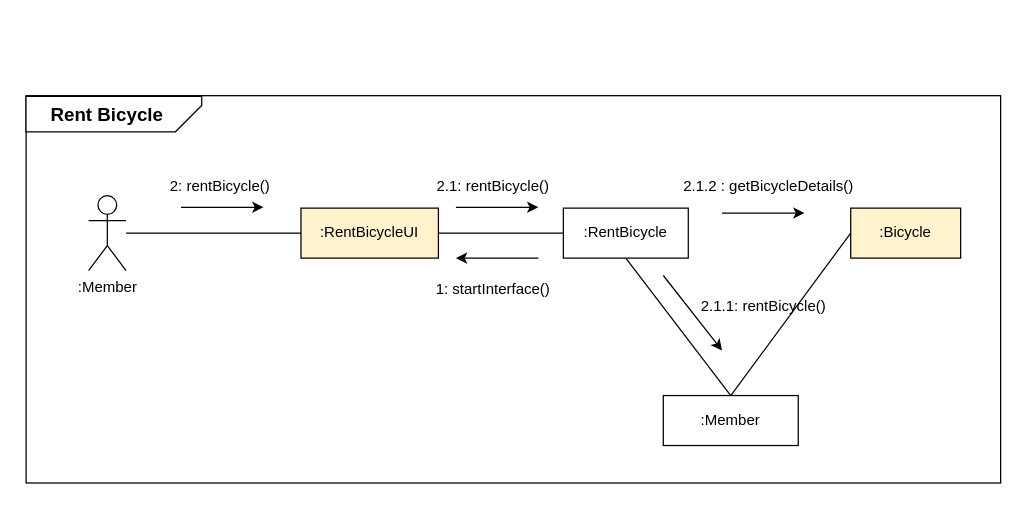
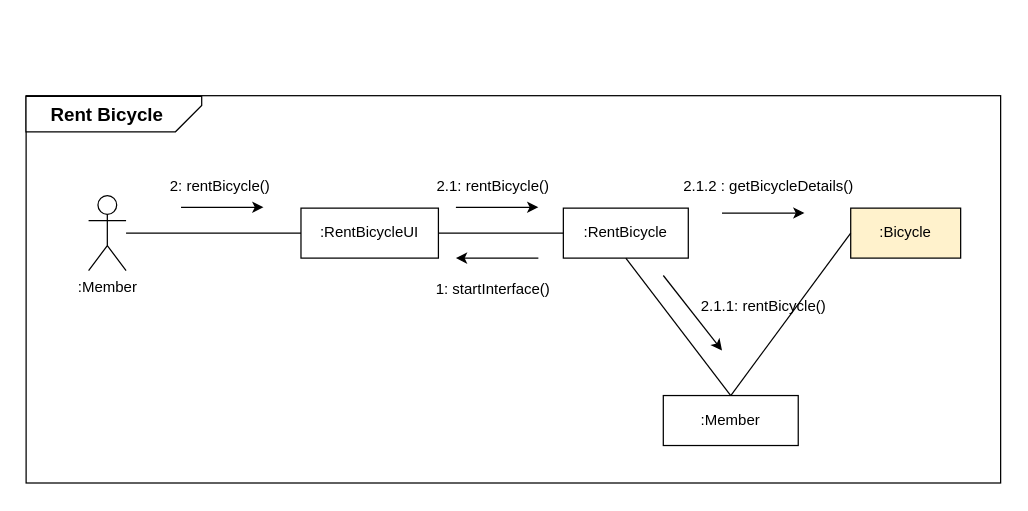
- <mxCell id="4" value=":RentBicycleUI" style="rounded=0;whiteSpace=wrap;html=1;fillColor=#fff2cc;" parent="1" vertex="1"><mxGeometry x="240" y="166.085" width="110" height="40" as="geometry" /></mxCell>
+ <mxCell id="4" value=":RentBicycleUI" style="rounded=0;whiteSpace=wrap;html=1;" parent="1" vertex="1"><mxGeometry x="240" y="166.085" width="110" height="40" as="geometry" /></mxCell>
